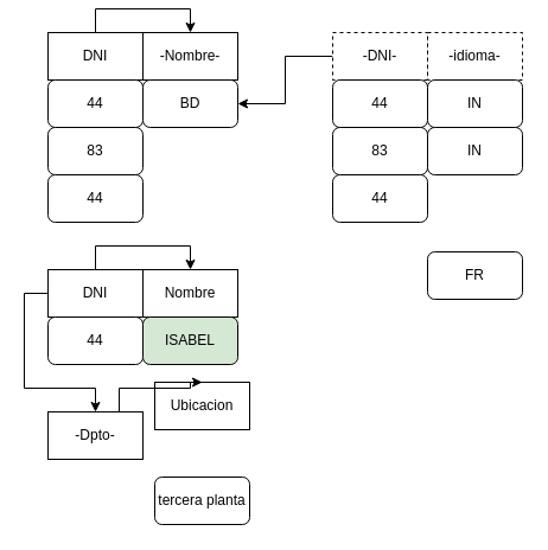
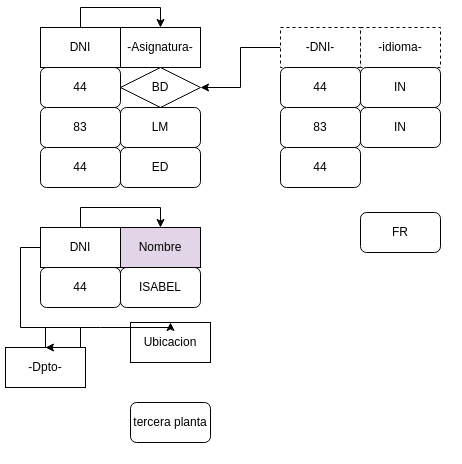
- <mxCell id="7" value="-Nombre-" style="rounded=0;whiteSpace=wrap;html=1;" parent="1" vertex="1"><mxGeometry x="120" y="20" width="80" height="40" as="geometry" /></mxCell>
+ <mxCell id="7" value="-Asignatura-" style="rounded=0;whiteSpace=wrap;html=1;" parent="1" vertex="1"><mxGeometry x="120" y="20" width="80" height="40" as="geometry" /></mxCell>
- <mxCell id="9" value="BD" style="rounded=1;whiteSpace=wrap;html=1;" parent="1" vertex="1"><mxGeometry x="120" y="60" width="80" height="40" as="geometry" /></mxCell>
+ <mxCell id="9" value="BD" style="rhombus;whiteSpace=wrap;html=1;" parent="1" vertex="1"><mxGeometry x="120" y="60" width="80" height="40" as="geometry" /></mxCell>
+ <mxCell id="11" value="LM" style="rounded=1;whiteSpace=wrap;html=1;" parent="1" vertex="1"><mxGeometry x="120" y="100" width="80" height="40" as="geometry" /></mxCell>
+ <mxCell id="13" value="ED" style="rounded=1;whiteSpace=wrap;html=1;" parent="1" vertex="1"><mxGeometry x="120" y="140" width="80" height="40" as="geometry" /></mxCell>
- <mxCell id="26" value="Nombre" style="rounded=0;whiteSpace=wrap;html=1;" parent="1" vertex="1"><mxGeometry x="120" y="220" width="80" height="40" as="geometry" /></mxCell>
+ <mxCell id="26" value="Nombre" style="rounded=0;whiteSpace=wrap;html=1;fillColor=#e1d5e7;" parent="1" vertex="1"><mxGeometry x="120" y="220" width="80" height="40" as="geometry" /></mxCell>
- <mxCell id="28" value="ISABEL" style="rounded=1;whiteSpace=wrap;html=1;fillColor=#d5e8d4;" vertex="1" parent="1"><mxGeometry x="120" y="260" width="80" height="40" as="geometry" /></mxCell>
+ <mxCell id="28" value="ISABEL" style="rounded=1;whiteSpace=wrap;html=1;" vertex="1" parent="1"><mxGeometry x="120" y="260" width="80" height="40" as="geometry" /></mxCell>
- <mxCell id="6" value="-Dpto-" style="rounded=0;whiteSpace=wrap;html=1;" parent="1" vertex="1"><mxGeometry x="40" y="340" width="80" height="40" as="geometry" /></mxCell>
+ <mxCell id="6" value="-Dpto-" style="rounded=0;whiteSpace=wrap;html=1;" parent="1" vertex="1"><mxGeometry x="5" y="340" width="80" height="40" as="geometry" /></mxCell>
